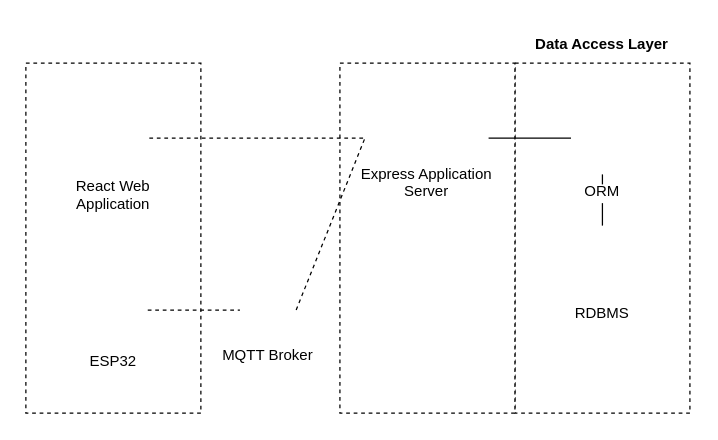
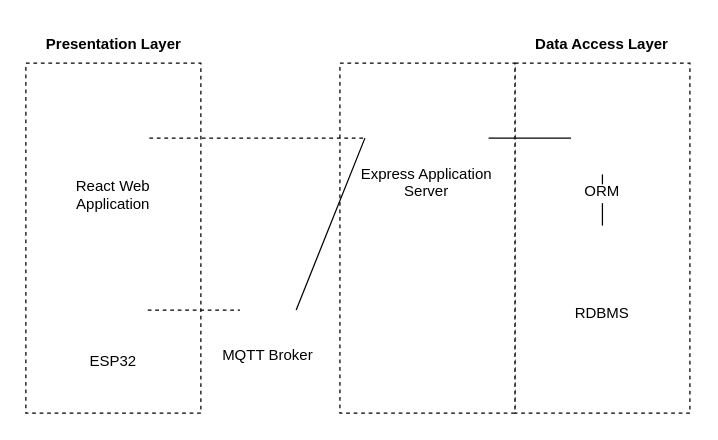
+ <mxCell id="5" value="&lt;b&gt;Presentation Layer&lt;/b&gt;" style="text;html=1;align=center;verticalAlign=middle;whiteSpace=wrap;rounded=0;" parent="1" vertex="1"><mxGeometry x="20" y="20" width="141.24" height="30" as="geometry" /></mxCell>
- <mxCell id="15" style="edgeStyle=none;html=1;entryX=0;entryY=0.5;entryDx=0;entryDy=0;endArrow=none;endFill=0;exitX=1;exitY=0.5;exitDx=0;exitDy=0;dashed=1;" edge="1" parent="1" source="16" target="9"><mxGeometry relative="1" as="geometry" /></mxCell>
+ <mxCell id="15" style="edgeStyle=none;html=1;entryX=0;entryY=0.5;entryDx=0;entryDy=0;endArrow=none;endFill=0;exitX=1;exitY=0.5;exitDx=0;exitDy=0;" edge="1" parent="1" source="16" target="9"><mxGeometry relative="1" as="geometry" /></mxCell>
